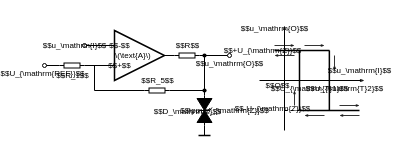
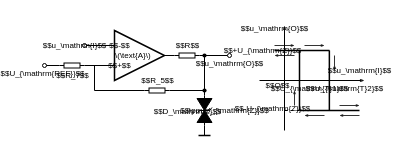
- <mxCell id="45" value="$$R_1$$" style="text;html=1;align=center;verticalAlign=middle;resizable=1;points=[];autosize=1;strokeColor=none;fillColor=none;fontSize=8;movable=1;rotatable=1;deletable=1;editable=1;connectable=1;" vertex="1" parent="1"><mxGeometry x="60" y="70" width="15" height="10" as="geometry" /></mxCell>
+ <mxCell id="45" value="$$R_7$$" style="text;html=1;align=center;verticalAlign=middle;resizable=1;points=[];autosize=1;strokeColor=none;fillColor=none;fontSize=8;movable=1;rotatable=1;deletable=1;editable=1;connectable=1;" vertex="1" parent="1"><mxGeometry x="60" y="70" width="15" height="10" as="geometry" /></mxCell>
